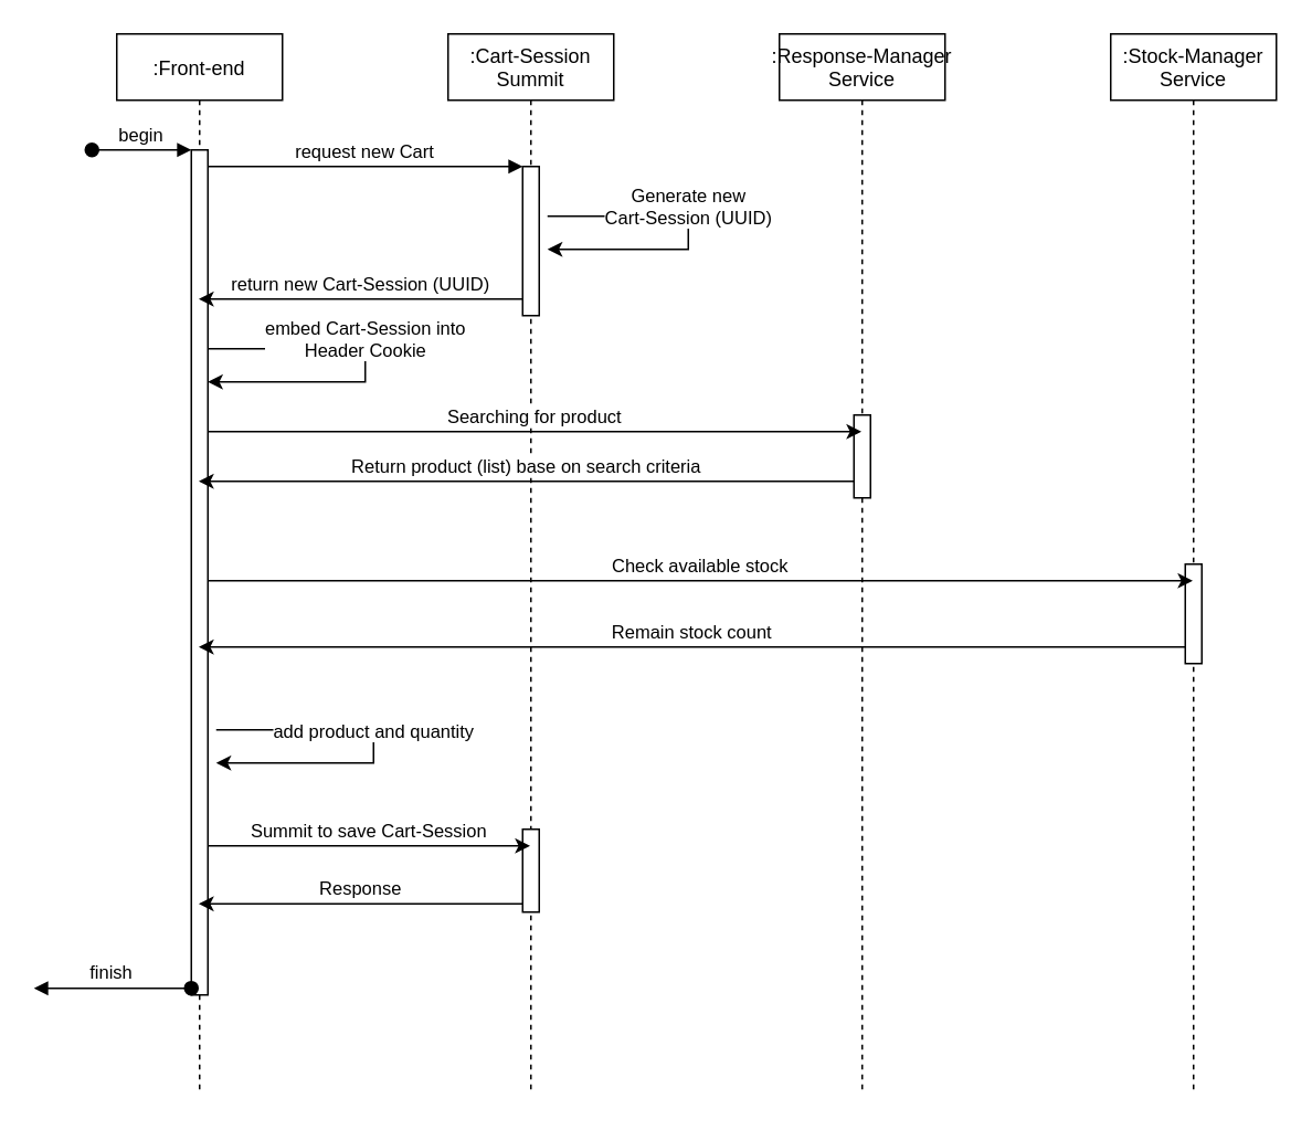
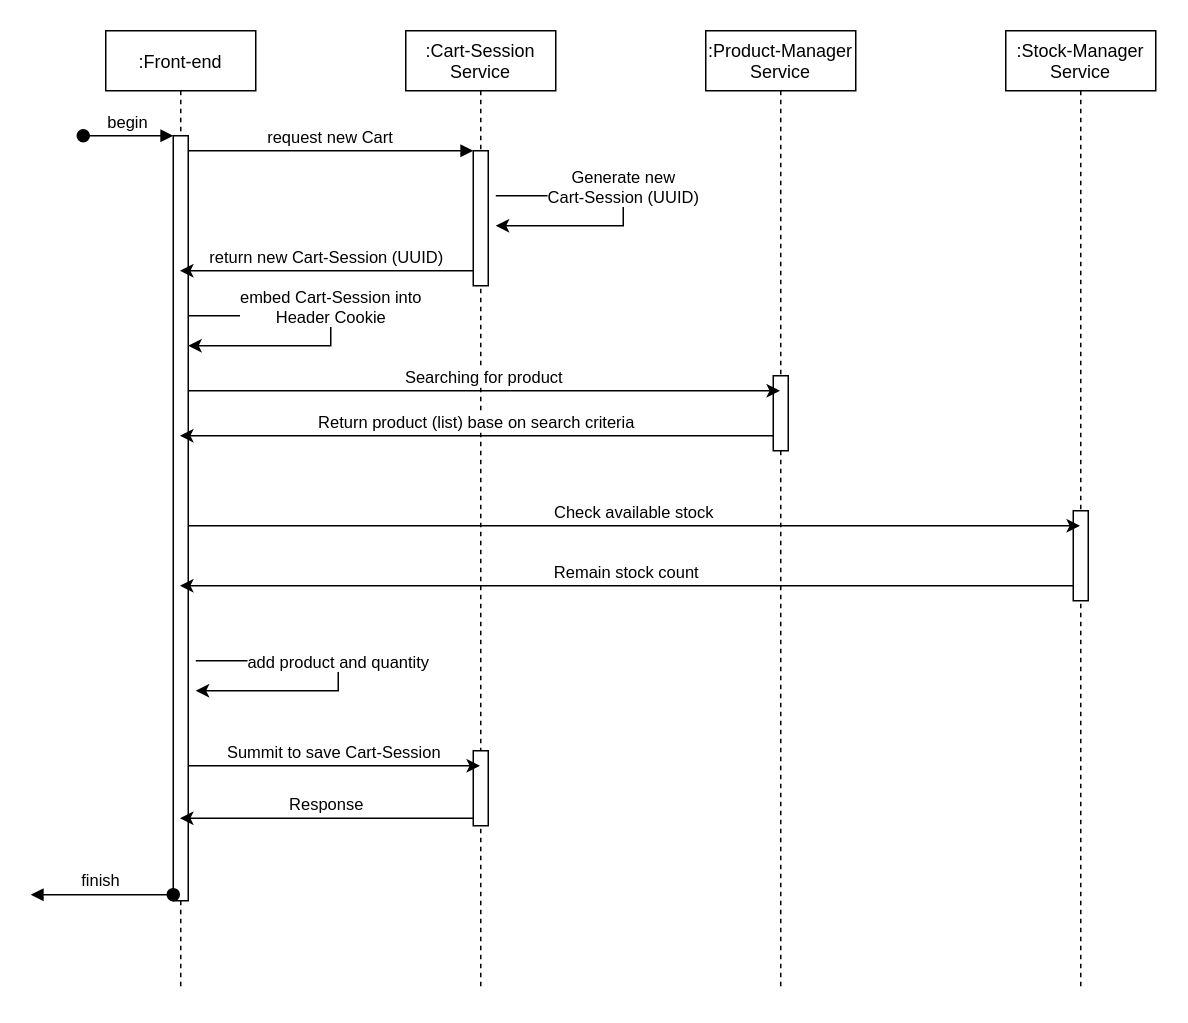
- <mxCell id="6" value=":Cart-Session&#10;Summit" style="shape=umlLifeline;perimeter=lifelinePerimeter;container=1;collapsible=0;recursiveResize=0;rounded=0;shadow=0;strokeWidth=1;" parent="1" vertex="1"><mxGeometry x="270" y="20" width="100" height="640" as="geometry" /></mxCell>
+ <mxCell id="6" value=":Cart-Session&#10;Service" style="shape=umlLifeline;perimeter=lifelinePerimeter;container=1;collapsible=0;recursiveResize=0;rounded=0;shadow=0;strokeWidth=1;" parent="1" vertex="1"><mxGeometry x="270" y="20" width="100" height="640" as="geometry" /></mxCell>
- <mxCell id="10" value=":Response-Manager&#10;Service" style="shape=umlLifeline;perimeter=lifelinePerimeter;container=1;collapsible=0;recursiveResize=0;rounded=0;shadow=0;strokeWidth=1;" vertex="1" parent="1"><mxGeometry x="470" y="20" width="100" height="640" as="geometry" /></mxCell>
+ <mxCell id="10" value=":Product-Manager&#10;Service" style="shape=umlLifeline;perimeter=lifelinePerimeter;container=1;collapsible=0;recursiveResize=0;rounded=0;shadow=0;strokeWidth=1;" vertex="1" parent="1"><mxGeometry x="470" y="20" width="100" height="640" as="geometry" /></mxCell>
